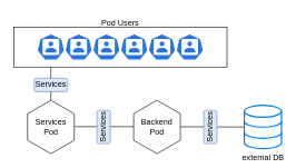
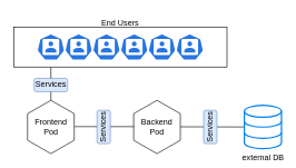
- <mxCell id="10" value="Pod Users" style="text;html=1;strokeColor=none;fillColor=none;align=center;verticalAlign=middle;whiteSpace=wrap;rounded=0;" vertex="1" parent="1"><mxGeometry x="150" y="20" width="60" height="30" as="geometry" /></mxCell>
+ <mxCell id="10" value="End Users" style="text;html=1;strokeColor=none;fillColor=none;align=center;verticalAlign=middle;whiteSpace=wrap;rounded=0;" vertex="1" parent="1"><mxGeometry x="150" y="20" width="60" height="30" as="geometry" /></mxCell>
- <mxCell id="13" value="Services&lt;br&gt;Pod" style="text;html=1;strokeColor=none;fillColor=none;align=center;verticalAlign=middle;whiteSpace=wrap;rounded=0;" vertex="1" parent="1"><mxGeometry x="45.83" y="175" width="60" height="30" as="geometry" /></mxCell>
+ <mxCell id="13" value="Frontend&lt;br&gt;Pod" style="text;html=1;strokeColor=none;fillColor=none;align=center;verticalAlign=middle;whiteSpace=wrap;rounded=0;" vertex="1" parent="1"><mxGeometry x="45.83" y="175" width="60" height="30" as="geometry" /></mxCell>
